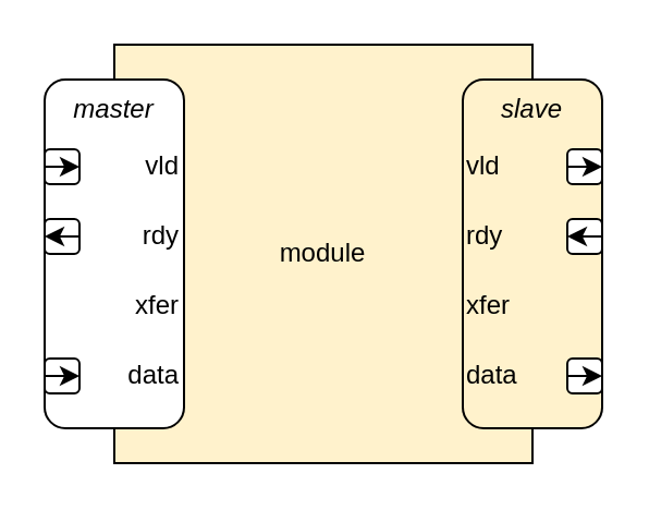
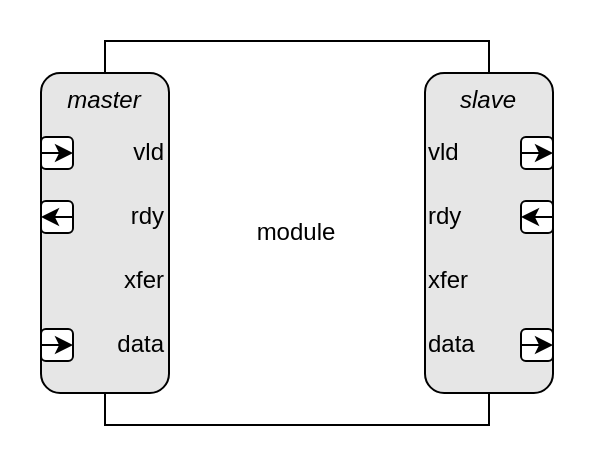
- <mxCell id="3" value="&lt;i&gt;master&lt;/i&gt;" style="rounded=1;whiteSpace=wrap;html=1;verticalAlign=top;fillColor=#ffffff;" parent="1" vertex="1"><mxGeometry x="20" y="36" width="64" height="160" as="geometry" /></mxCell>
+ <mxCell id="3" value="&lt;i&gt;master&lt;/i&gt;" style="rounded=1;whiteSpace=wrap;html=1;verticalAlign=top;fillColor=#E6E6E6;" parent="1" vertex="1"><mxGeometry x="20" y="36" width="64" height="160" as="geometry" /></mxCell>
- <mxCell id="2" value="module" style="rounded=0;whiteSpace=wrap;html=1;fillColor=#fff2cc;" parent="1" vertex="1"><mxGeometry x="52" y="20" width="192" height="192" as="geometry" /></mxCell>
+ <mxCell id="2" value="module" style="rounded=0;whiteSpace=wrap;html=1;" parent="1" vertex="1"><mxGeometry x="52" y="20" width="192" height="192" as="geometry" /></mxCell>
- <mxCell id="14" value="&lt;i&gt;slave&lt;/i&gt;" style="rounded=1;whiteSpace=wrap;html=1;verticalAlign=top;fillColor=#fff2cc;" parent="1" vertex="1"><mxGeometry x="212" y="36" width="64" height="160" as="geometry" /></mxCell>
+ <mxCell id="14" value="&lt;i&gt;slave&lt;/i&gt;" style="rounded=1;whiteSpace=wrap;html=1;verticalAlign=top;fillColor=#E6E6E6;" parent="1" vertex="1"><mxGeometry x="212" y="36" width="64" height="160" as="geometry" /></mxCell>
